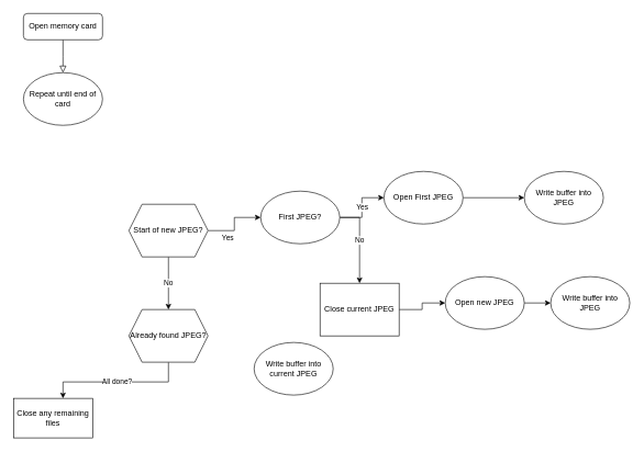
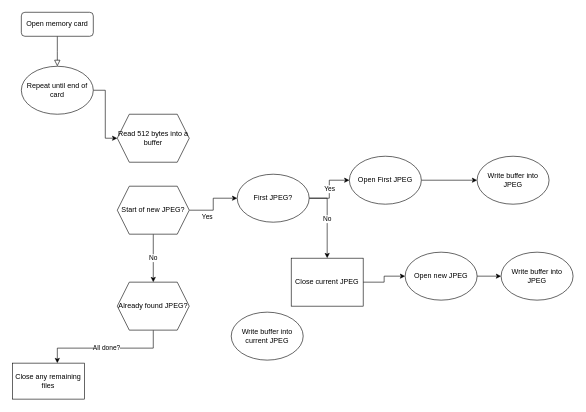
+ <mxCell id="4" value="" style="edgeStyle=orthogonalEdgeStyle;rounded=0;orthogonalLoop=1;jettySize=auto;html=1;" edge="1" parent="1" source="5" target="6"><mxGeometry relative="1" as="geometry" /></mxCell>
+ <mxCell id="6" value="Read 512 bytes into a buffer" style="shape=hexagon;perimeter=hexagonPerimeter2;whiteSpace=wrap;html=1;fixedSize=1;" vertex="1" parent="1"><mxGeometry x="195" y="190" width="120" height="80" as="geometry" /></mxCell>
